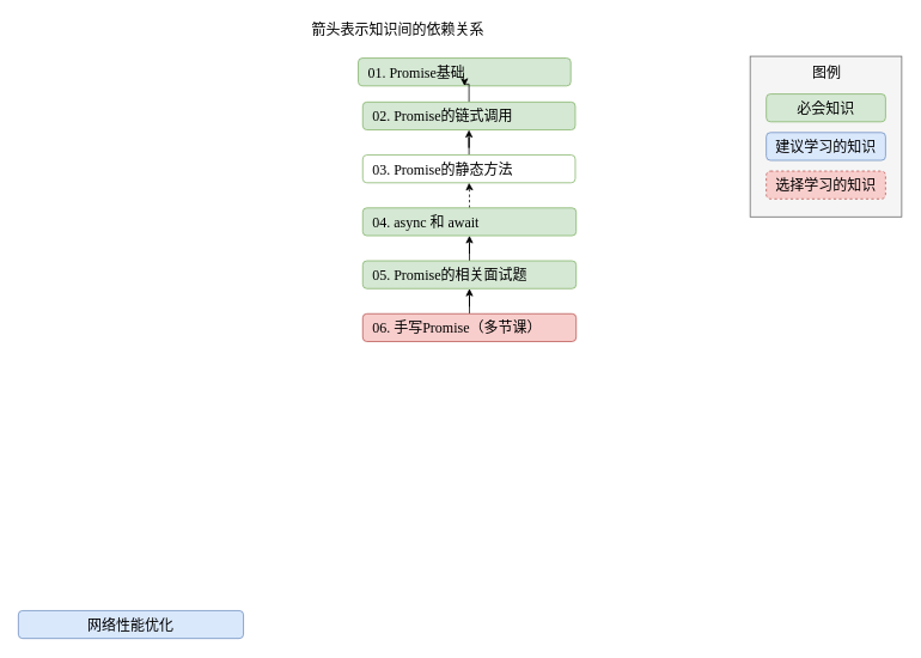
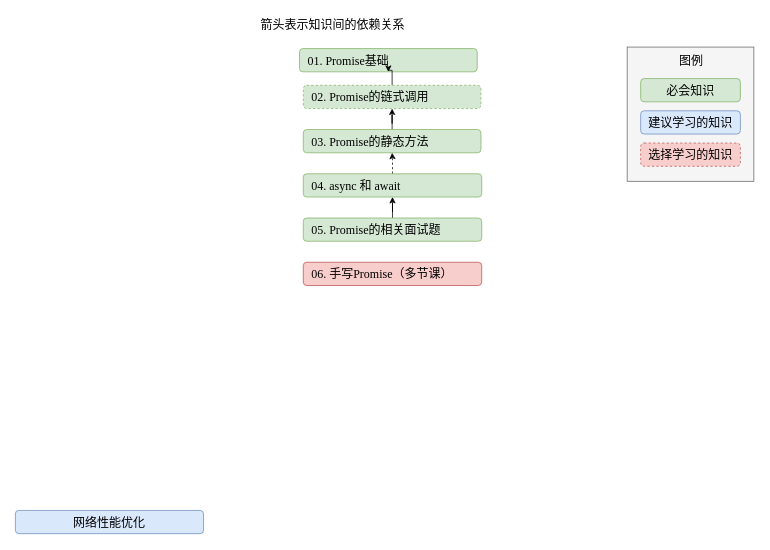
- <mxCell id="5" value="02. Promise的链式调用" style="rounded=1;whiteSpace=wrap;html=1;fillColor=#d5e8d4;fontSize=16;fontFamily=Roboto Mono;strokeColor=#82b366;align=left;spacingLeft=9;" parent="1" vertex="1"><mxGeometry x="404" y="113" width="237" height="31" as="geometry" /></mxCell>
+ <mxCell id="5" value="02. Promise的链式调用" style="rounded=1;whiteSpace=wrap;html=1;fillColor=#d5e8d4;fontSize=16;fontFamily=Roboto Mono;strokeColor=#82b366;align=left;spacingLeft=9;dashed=1;" parent="1" vertex="1"><mxGeometry x="404" y="113" width="237" height="31" as="geometry" /></mxCell>
- <mxCell id="7" value="03. Promise的静态方法" style="rounded=1;whiteSpace=wrap;html=1;fillColor=#ffffff;fontSize=16;fontFamily=Roboto Mono;strokeColor=#82b366;align=left;spacingLeft=9;" parent="1" vertex="1"><mxGeometry x="404" y="172" width="237" height="31" as="geometry" /></mxCell>
+ <mxCell id="7" value="03. Promise的静态方法" style="rounded=1;whiteSpace=wrap;html=1;fillColor=#d5e8d4;fontSize=16;fontFamily=Roboto Mono;strokeColor=#82b366;align=left;spacingLeft=9;" parent="1" vertex="1"><mxGeometry x="404" y="172" width="237" height="31" as="geometry" /></mxCell>
- <mxCell id="12" style="edgeStyle=orthogonalEdgeStyle;rounded=0;orthogonalLoop=1;jettySize=auto;html=1;entryX=0.5;entryY=1;entryDx=0;entryDy=0;align=left;spacingLeft=9;" parent="1" source="13" target="11" edge="1"><mxGeometry relative="1" as="geometry" /></mxCell>
